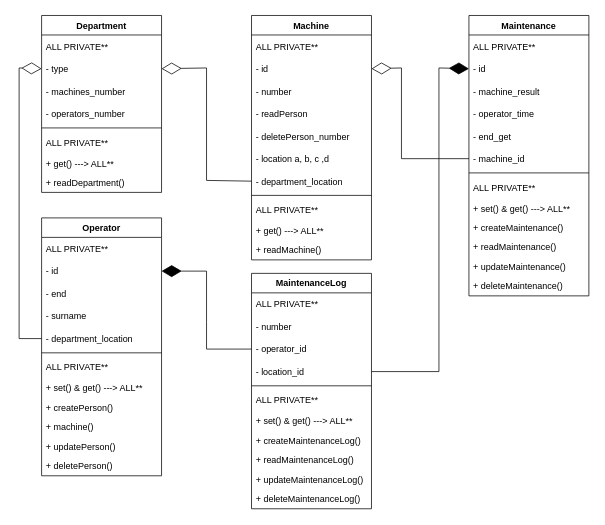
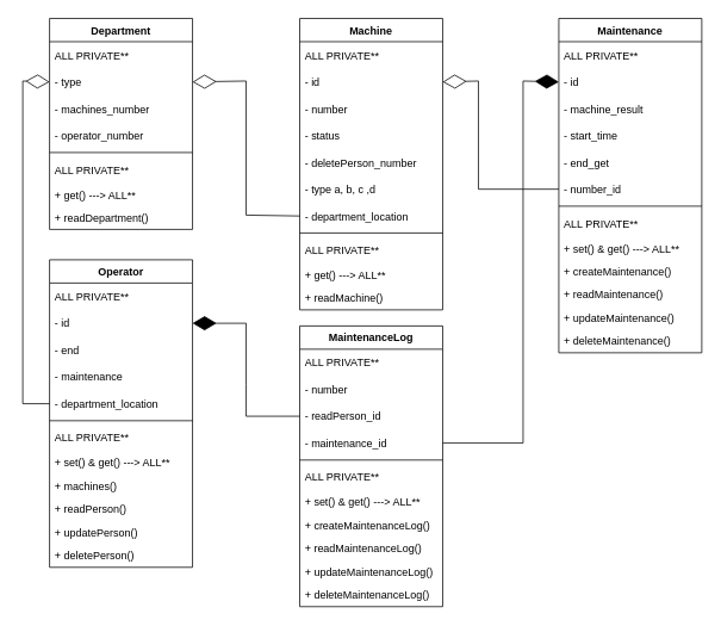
- <mxCell id="19" value="- operators_number" style="text;strokeColor=none;fillColor=none;align=left;verticalAlign=middle;spacingLeft=4;spacingRight=4;overflow=hidden;points=[[0,0.5],[1,0.5]];portConstraint=eastwest;rotatable=0;" parent="15" vertex="1"><mxGeometry y="116" width="160" height="30" as="geometry" /></mxCell>
+ <mxCell id="19" value="- operator_number" style="text;strokeColor=none;fillColor=none;align=left;verticalAlign=middle;spacingLeft=4;spacingRight=4;overflow=hidden;points=[[0,0.5],[1,0.5]];portConstraint=eastwest;rotatable=0;" parent="15" vertex="1"><mxGeometry y="116" width="160" height="30" as="geometry" /></mxCell>
- <mxCell id="28" value="- readPerson" style="text;strokeColor=none;fillColor=none;align=left;verticalAlign=middle;spacingLeft=4;spacingRight=4;overflow=hidden;points=[[0,0.5],[1,0.5]];portConstraint=eastwest;rotatable=0;" parent="24" vertex="1"><mxGeometry y="116" width="160" height="30" as="geometry" /></mxCell>
+ <mxCell id="28" value="- status" style="text;strokeColor=none;fillColor=none;align=left;verticalAlign=middle;spacingLeft=4;spacingRight=4;overflow=hidden;points=[[0,0.5],[1,0.5]];portConstraint=eastwest;rotatable=0;" parent="24" vertex="1"><mxGeometry y="116" width="160" height="30" as="geometry" /></mxCell>
- <mxCell id="40" value="- operator_time" style="text;strokeColor=none;fillColor=none;align=left;verticalAlign=middle;spacingLeft=4;spacingRight=4;overflow=hidden;points=[[0,0.5],[1,0.5]];portConstraint=eastwest;rotatable=0;" parent="36" vertex="1"><mxGeometry y="116" width="160" height="30" as="geometry" /></mxCell>
+ <mxCell id="40" value="- start_time" style="text;strokeColor=none;fillColor=none;align=left;verticalAlign=middle;spacingLeft=4;spacingRight=4;overflow=hidden;points=[[0,0.5],[1,0.5]];portConstraint=eastwest;rotatable=0;" parent="36" vertex="1"><mxGeometry y="116" width="160" height="30" as="geometry" /></mxCell>
- <mxCell id="30" value="- location a, b, c ,d" style="text;strokeColor=none;fillColor=none;align=left;verticalAlign=middle;spacingLeft=4;spacingRight=4;overflow=hidden;points=[[0,0.5],[1,0.5]];portConstraint=eastwest;rotatable=0;" parent="24" vertex="1"><mxGeometry y="176" width="160" height="30" as="geometry" /></mxCell>
+ <mxCell id="30" value="- type a, b, c ,d" style="text;strokeColor=none;fillColor=none;align=left;verticalAlign=middle;spacingLeft=4;spacingRight=4;overflow=hidden;points=[[0,0.5],[1,0.5]];portConstraint=eastwest;rotatable=0;" parent="24" vertex="1"><mxGeometry y="176" width="160" height="30" as="geometry" /></mxCell>
- <mxCell id="42" value="- machine_id" style="text;strokeColor=none;fillColor=none;align=left;verticalAlign=middle;spacingLeft=4;spacingRight=4;overflow=hidden;points=[[0,0.5],[1,0.5]];portConstraint=eastwest;rotatable=0;" parent="36" vertex="1"><mxGeometry y="176" width="160" height="30" as="geometry" /></mxCell>
+ <mxCell id="42" value="- number_id" style="text;strokeColor=none;fillColor=none;align=left;verticalAlign=middle;spacingLeft=4;spacingRight=4;overflow=hidden;points=[[0,0.5],[1,0.5]];portConstraint=eastwest;rotatable=0;" parent="36" vertex="1"><mxGeometry y="176" width="160" height="30" as="geometry" /></mxCell>
- <mxCell id="6" value="- surname" style="text;strokeColor=none;fillColor=none;align=left;verticalAlign=middle;spacingLeft=4;spacingRight=4;overflow=hidden;points=[[0,0.5],[1,0.5]];portConstraint=eastwest;rotatable=0;" parent="2" vertex="1"><mxGeometry y="116" width="160" height="30" as="geometry" /></mxCell>
+ <mxCell id="6" value="- maintenance" style="text;strokeColor=none;fillColor=none;align=left;verticalAlign=middle;spacingLeft=4;spacingRight=4;overflow=hidden;points=[[0,0.5],[1,0.5]];portConstraint=eastwest;rotatable=0;" parent="2" vertex="1"><mxGeometry y="116" width="160" height="30" as="geometry" /></mxCell>
- <mxCell id="53" value="- operator_id" style="text;strokeColor=none;fillColor=none;align=left;verticalAlign=middle;spacingLeft=4;spacingRight=4;overflow=hidden;points=[[0,0.5],[1,0.5]];portConstraint=eastwest;rotatable=0;" parent="50" vertex="1"><mxGeometry y="86" width="160" height="30" as="geometry" /></mxCell>
+ <mxCell id="53" value="- readPerson_id" style="text;strokeColor=none;fillColor=none;align=left;verticalAlign=middle;spacingLeft=4;spacingRight=4;overflow=hidden;points=[[0,0.5],[1,0.5]];portConstraint=eastwest;rotatable=0;" parent="50" vertex="1"><mxGeometry y="86" width="160" height="30" as="geometry" /></mxCell>
- <mxCell id="54" value="- location_id" style="text;strokeColor=none;fillColor=none;align=left;verticalAlign=middle;spacingLeft=4;spacingRight=4;overflow=hidden;points=[[0,0.5],[1,0.5]];portConstraint=eastwest;rotatable=0;" parent="50" vertex="1"><mxGeometry y="116" width="160" height="30" as="geometry" /></mxCell>
+ <mxCell id="54" value="- maintenance_id" style="text;strokeColor=none;fillColor=none;align=left;verticalAlign=middle;spacingLeft=4;spacingRight=4;overflow=hidden;points=[[0,0.5],[1,0.5]];portConstraint=eastwest;rotatable=0;" parent="50" vertex="1"><mxGeometry y="116" width="160" height="30" as="geometry" /></mxCell>
- <mxCell id="11" value="+ createPerson()" style="text;strokeColor=none;fillColor=none;align=left;verticalAlign=top;spacingLeft=4;spacingRight=4;overflow=hidden;rotatable=0;points=[[0,0.5],[1,0.5]];portConstraint=eastwest;" parent="2" vertex="1"><mxGeometry y="240" width="160" height="26" as="geometry" /></mxCell>
+ <mxCell id="11" value="+ machines()" style="text;strokeColor=none;fillColor=none;align=left;verticalAlign=top;spacingLeft=4;spacingRight=4;overflow=hidden;rotatable=0;points=[[0,0.5],[1,0.5]];portConstraint=eastwest;" parent="2" vertex="1"><mxGeometry y="240" width="160" height="26" as="geometry" /></mxCell>
- <mxCell id="12" value="+ machine()" style="text;strokeColor=none;fillColor=none;align=left;verticalAlign=top;spacingLeft=4;spacingRight=4;overflow=hidden;rotatable=0;points=[[0,0.5],[1,0.5]];portConstraint=eastwest;" parent="2" vertex="1"><mxGeometry y="266" width="160" height="26" as="geometry" /></mxCell>
+ <mxCell id="12" value="+ readPerson()" style="text;strokeColor=none;fillColor=none;align=left;verticalAlign=top;spacingLeft=4;spacingRight=4;overflow=hidden;rotatable=0;points=[[0,0.5],[1,0.5]];portConstraint=eastwest;" parent="2" vertex="1"><mxGeometry y="266" width="160" height="26" as="geometry" /></mxCell>
